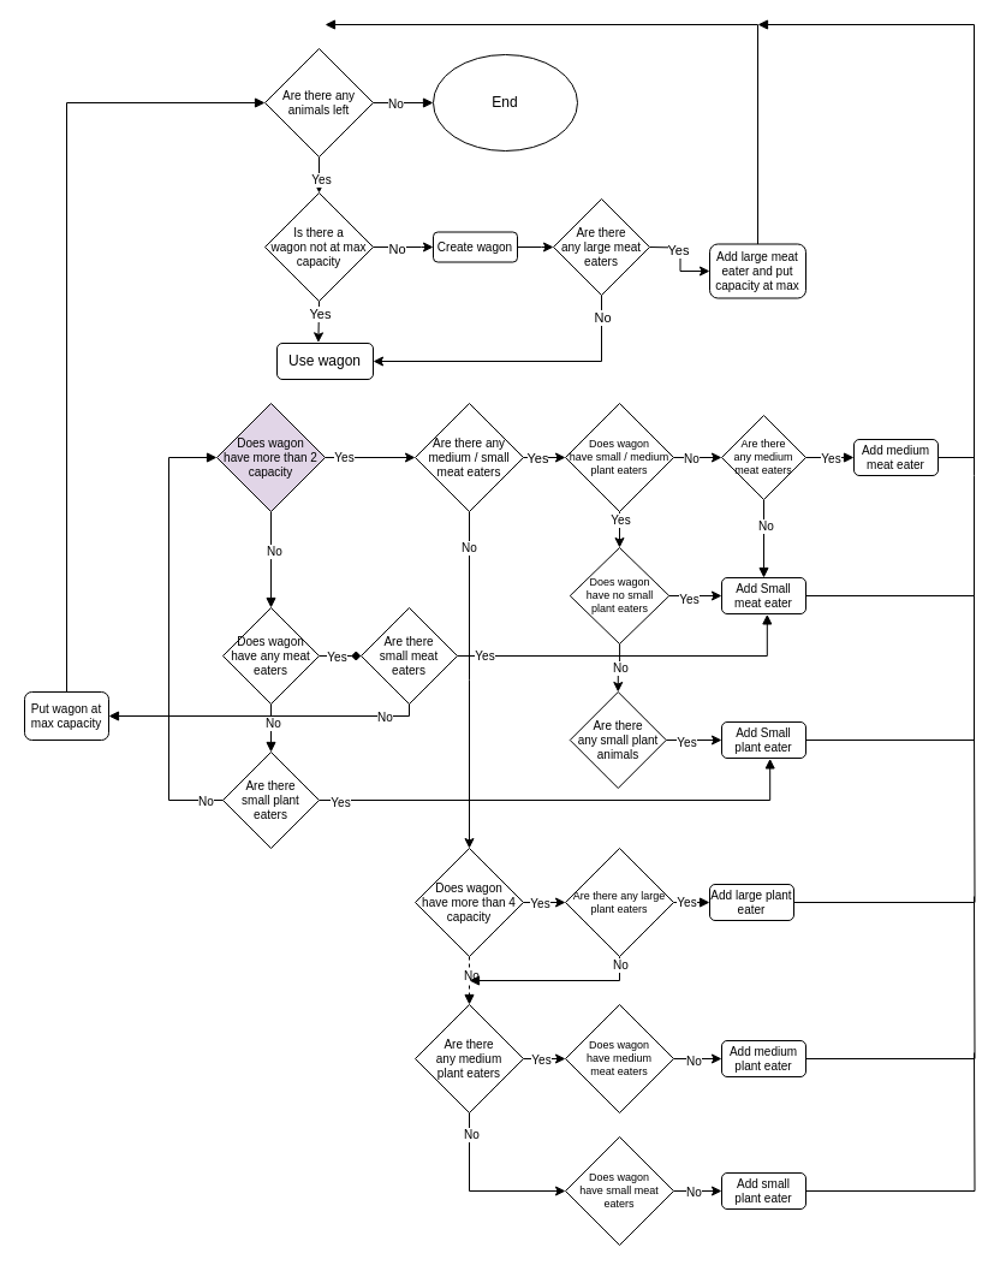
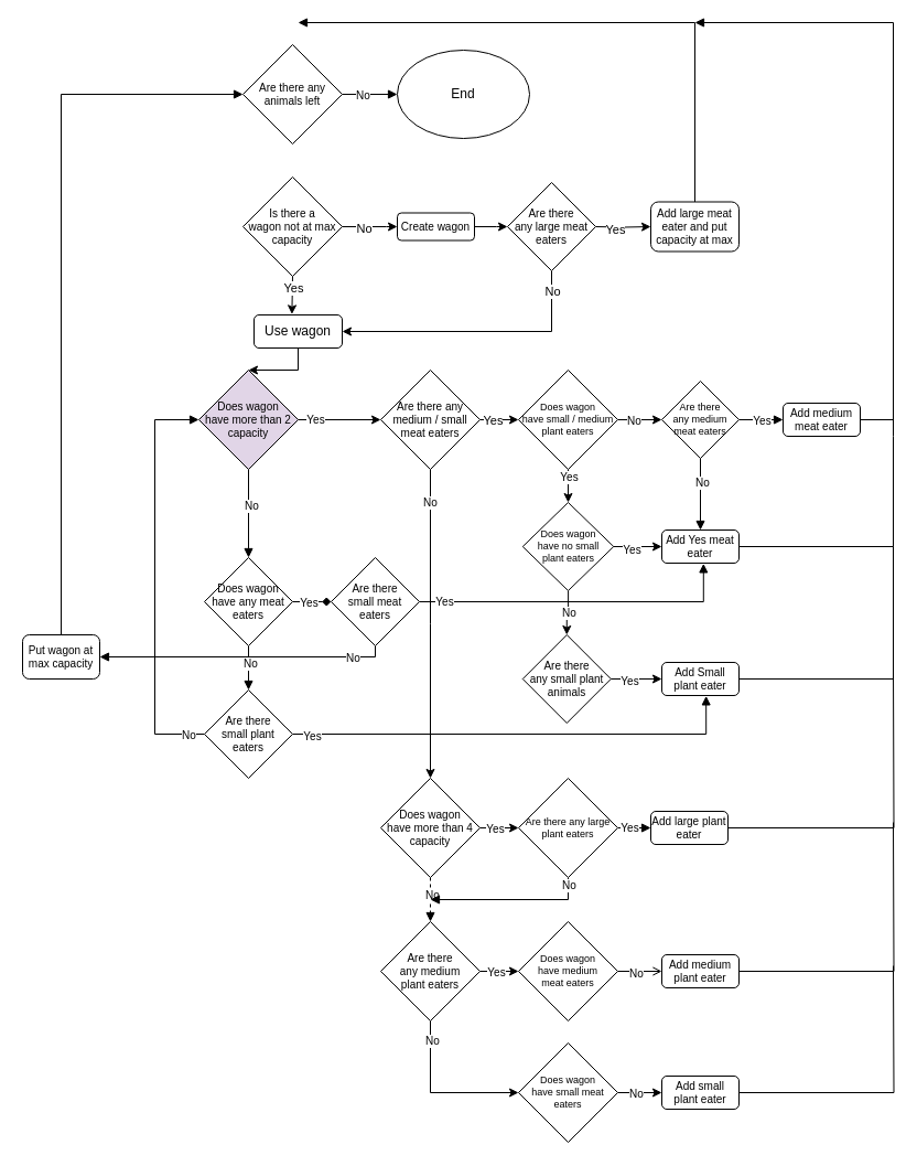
- <mxCell id="95" style="edgeStyle=orthogonalEdgeStyle;rounded=0;orthogonalLoop=1;jettySize=auto;html=1;entryX=0.5;entryY=0;entryDx=0;entryDy=0;endArrow=block;endFill=1;fontSize=10;" edge="1" parent="1" source="99" target="6"><mxGeometry relative="1" as="geometry" /></mxCell>
- <mxCell id="96" value="Yes" style="edgeLabel;html=1;align=center;verticalAlign=middle;resizable=0;points=[];fontSize=10;" vertex="1" connectable="0" parent="95"><mxGeometry x="-0.29" y="1" relative="1" as="geometry"><mxPoint as="offset" /></mxGeometry></mxCell>
- <mxCell id="16" value="Add large meat eater and put capacity at max" style="rounded=1;whiteSpace=wrap;html=1;fontSize=10;" vertex="1" parent="1"><mxGeometry x="590" y="202.5" width="80" height="45" as="geometry" /></mxCell>
+ <mxCell id="16" value="Add large meat eater and put capacity at max" style="rounded=1;whiteSpace=wrap;html=1;fontSize=10;" vertex="1" parent="1"><mxGeometry x="590" y="182.5" width="80" height="45" as="geometry" /></mxCell>
+ <mxCell id="9" style="edgeStyle=orthogonalEdgeStyle;rounded=0;orthogonalLoop=1;jettySize=auto;html=1;entryX=0.5;entryY=0;entryDx=0;entryDy=0;fontSize=10;" edge="1" parent="1" source="10" target="33"><mxGeometry relative="1" as="geometry" /></mxCell>
- <mxCell id="51" value="Add Small meat eater" style="rounded=1;whiteSpace=wrap;html=1;fontSize=10;" vertex="1" parent="1"><mxGeometry x="600" y="480" width="70" height="30" as="geometry" /></mxCell>
+ <mxCell id="51" value="Add Yes meat eater" style="rounded=1;whiteSpace=wrap;html=1;fontSize=10;" vertex="1" parent="1"><mxGeometry x="600" y="480" width="70" height="30" as="geometry" /></mxCell>
- <mxCell id="40" style="edgeStyle=orthogonalEdgeStyle;rounded=0;orthogonalLoop=1;jettySize=auto;html=1;entryX=0;entryY=0.5;entryDx=0;entryDy=0;fontSize=10;" edge="1" parent="1" source="42" target="44"><mxGeometry relative="1" as="geometry" /></mxCell>
+ <mxCell id="40" style="edgeStyle=orthogonalEdgeStyle;rounded=0;orthogonalLoop=1;jettySize=auto;html=1;entryX=0;entryY=0.5;entryDx=0;entryDy=0;fontSize=10;endArrow=open;" edge="1" parent="1" source="42" target="44"><mxGeometry relative="1" as="geometry" /></mxCell>
